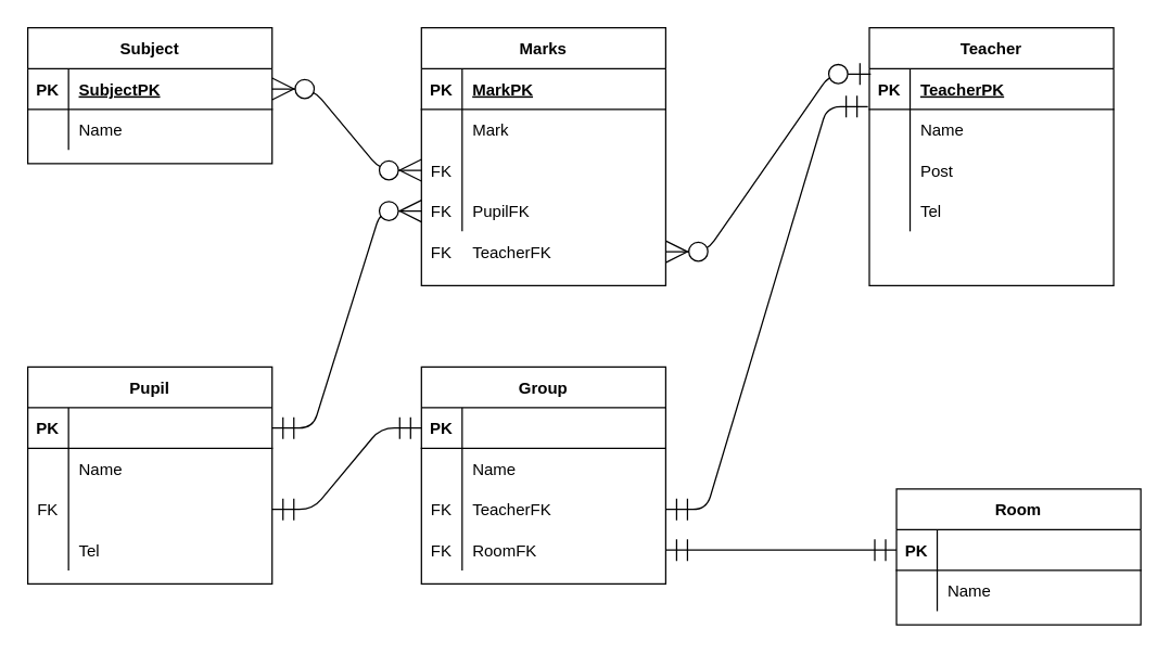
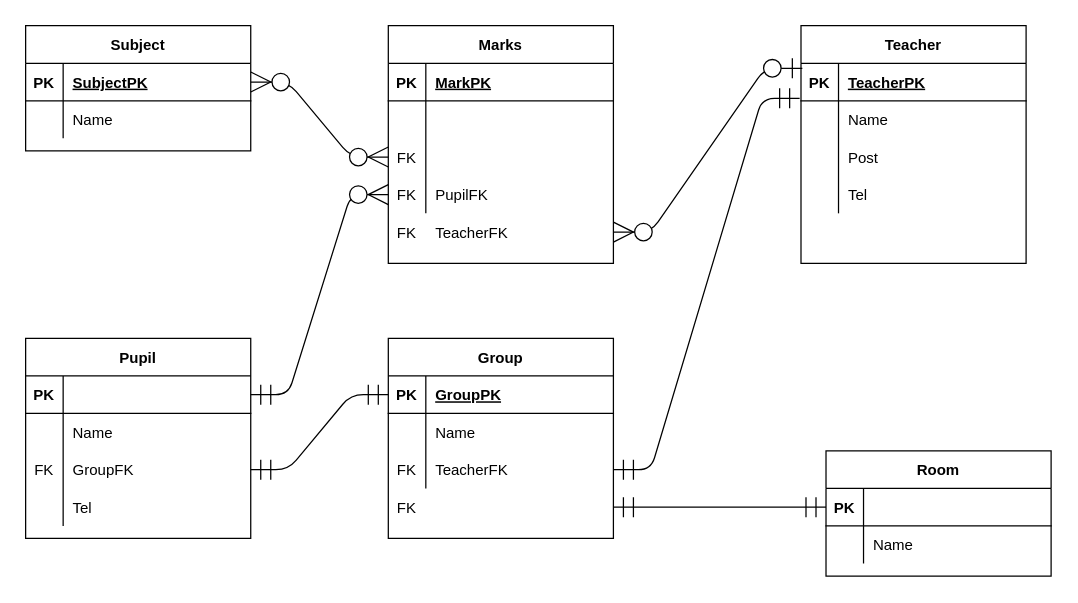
- <mxCell id="47" value="Mark" style="shape=partialRectangle;connectable=0;fillColor=none;top=0;left=0;bottom=0;right=0;align=left;spacingLeft=6;overflow=hidden;" vertex="1" parent="45"><mxGeometry x="30" width="150" height="30" as="geometry"><mxRectangle width="150" height="30" as="alternateBounds" /></mxGeometry></mxCell>
+ <mxCell id="30" value="GroupPK" style="shape=partialRectangle;connectable=0;fillColor=none;top=0;left=0;bottom=0;right=0;align=left;spacingLeft=6;fontStyle=5;overflow=hidden;" vertex="1" parent="28"><mxGeometry x="30" width="150" height="30" as="geometry"><mxRectangle width="150" height="30" as="alternateBounds" /></mxGeometry></mxCell>
+ <mxCell id="10" value="GroupFK" style="shape=partialRectangle;connectable=0;fillColor=none;top=0;left=0;bottom=0;right=0;align=left;spacingLeft=6;overflow=hidden;" vertex="1" parent="8"><mxGeometry x="30" width="150" height="30" as="geometry"><mxRectangle width="150" height="30" as="alternateBounds" /></mxGeometry></mxCell>
- <mxCell id="39" value="RoomFK" style="shape=partialRectangle;connectable=0;fillColor=none;top=0;left=0;bottom=0;right=0;align=left;spacingLeft=6;overflow=hidden;" vertex="1" parent="37"><mxGeometry x="30" width="150" height="30" as="geometry"><mxRectangle width="150" height="30" as="alternateBounds" /></mxGeometry></mxCell>
